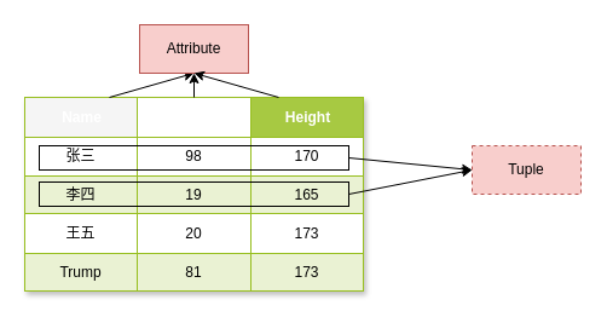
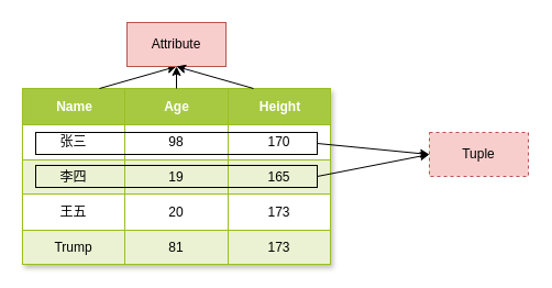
- <mxCell id="4" value="&lt;p&gt;Name&lt;/p&gt;" style="connectable=0;recursiveResize=0;strokeColor=inherit;fillColor=#f5f5f5;align=center;fontStyle=1;fontColor=#FFFFFF;html=1;" vertex="1" parent="3"><mxGeometry width="93" height="33" as="geometry"><mxRectangle width="93" height="33" as="alternateBounds" /></mxGeometry></mxCell>
+ <mxCell id="4" value="&lt;p&gt;Name&lt;/p&gt;" style="connectable=0;recursiveResize=0;strokeColor=inherit;fillColor=#A7C942;align=center;fontStyle=1;fontColor=#FFFFFF;html=1;" vertex="1" parent="3"><mxGeometry width="93" height="33" as="geometry"><mxRectangle width="93" height="33" as="alternateBounds" /></mxGeometry></mxCell>
- <mxCell id="5" value="Age" style="connectable=0;recursiveResize=0;strokeColor=inherit;fillColor=#ffffff;align=center;fontStyle=1;fontColor=#FFFFFF;html=1;" vertex="1" parent="3"><mxGeometry x="93" width="94" height="33" as="geometry"><mxRectangle width="94" height="33" as="alternateBounds" /></mxGeometry></mxCell>
+ <mxCell id="5" value="Age" style="connectable=0;recursiveResize=0;strokeColor=inherit;fillColor=#A7C942;align=center;fontStyle=1;fontColor=#FFFFFF;html=1;" vertex="1" parent="3"><mxGeometry x="93" width="94" height="33" as="geometry"><mxRectangle width="94" height="33" as="alternateBounds" /></mxGeometry></mxCell>
